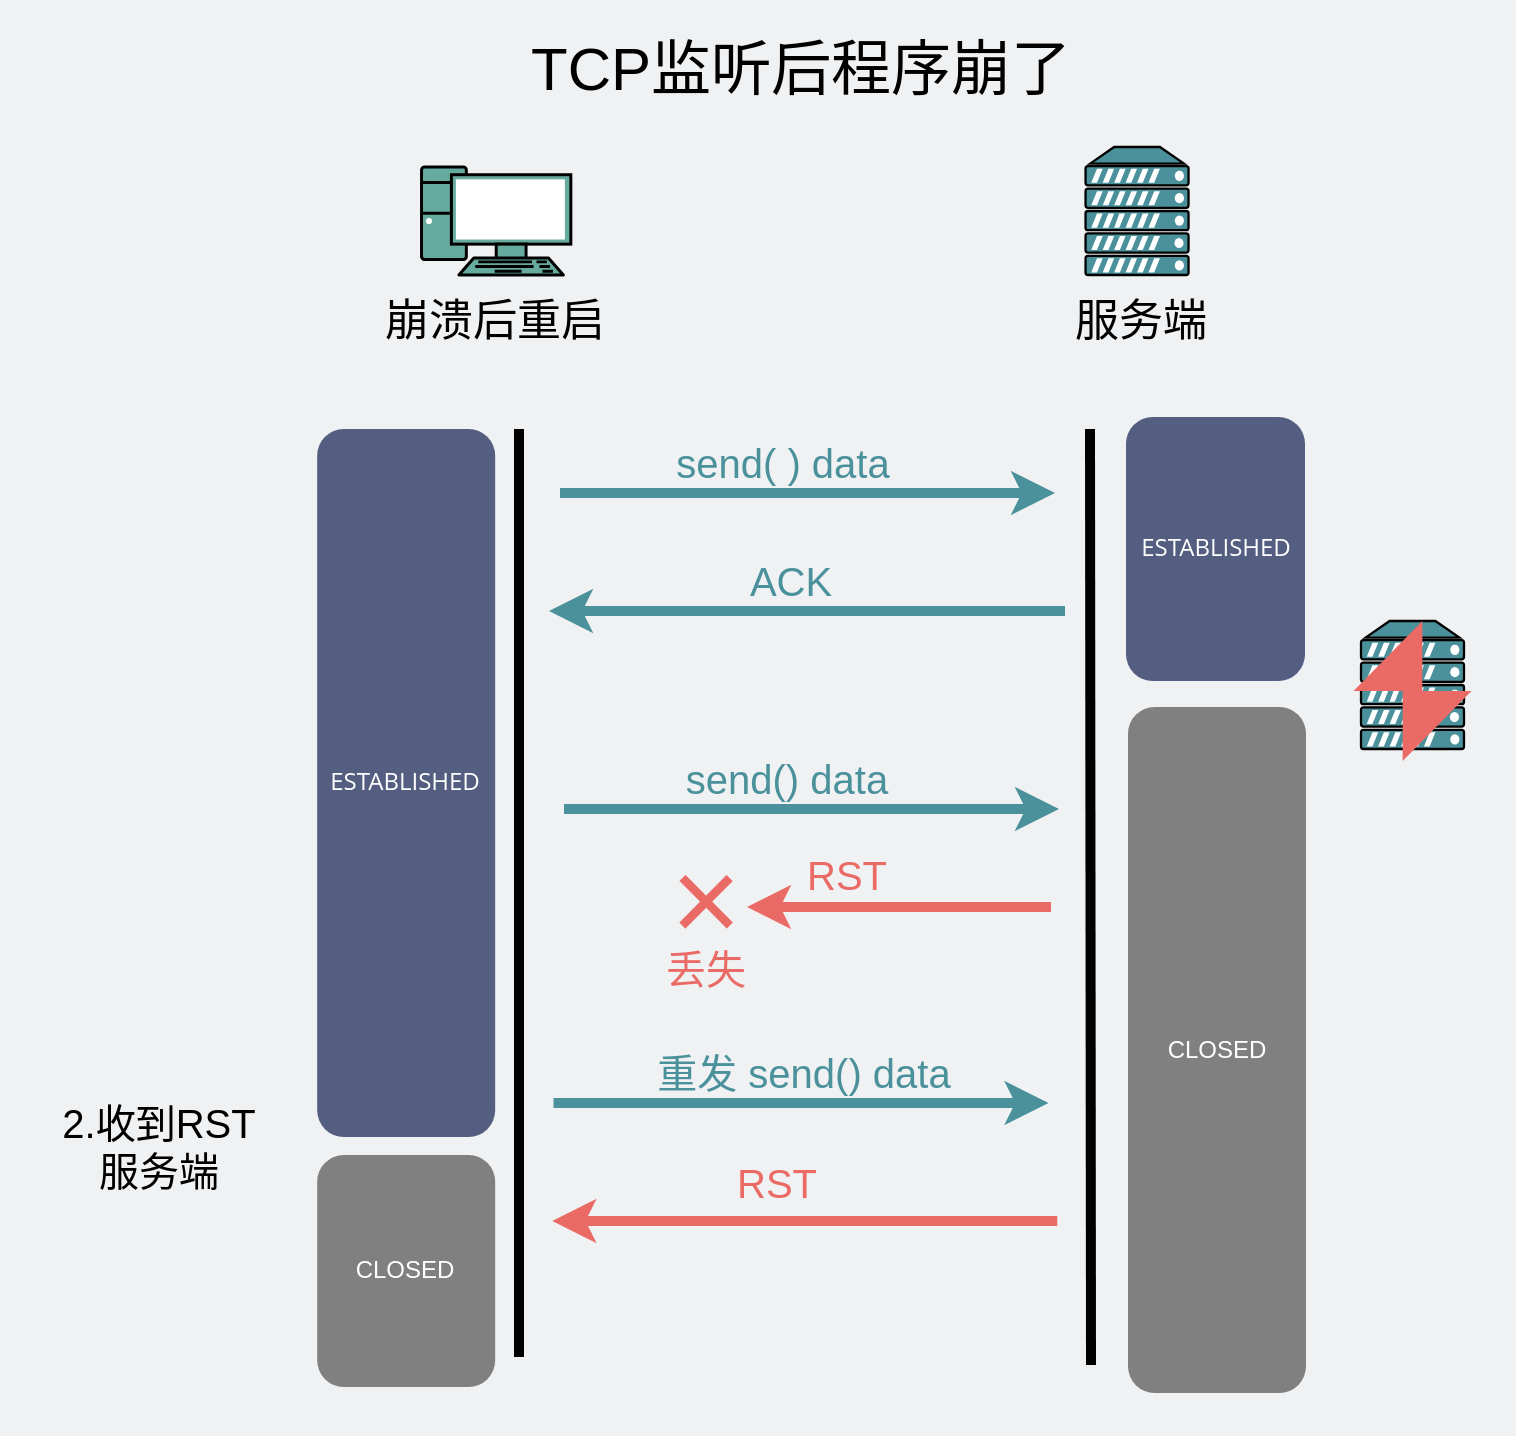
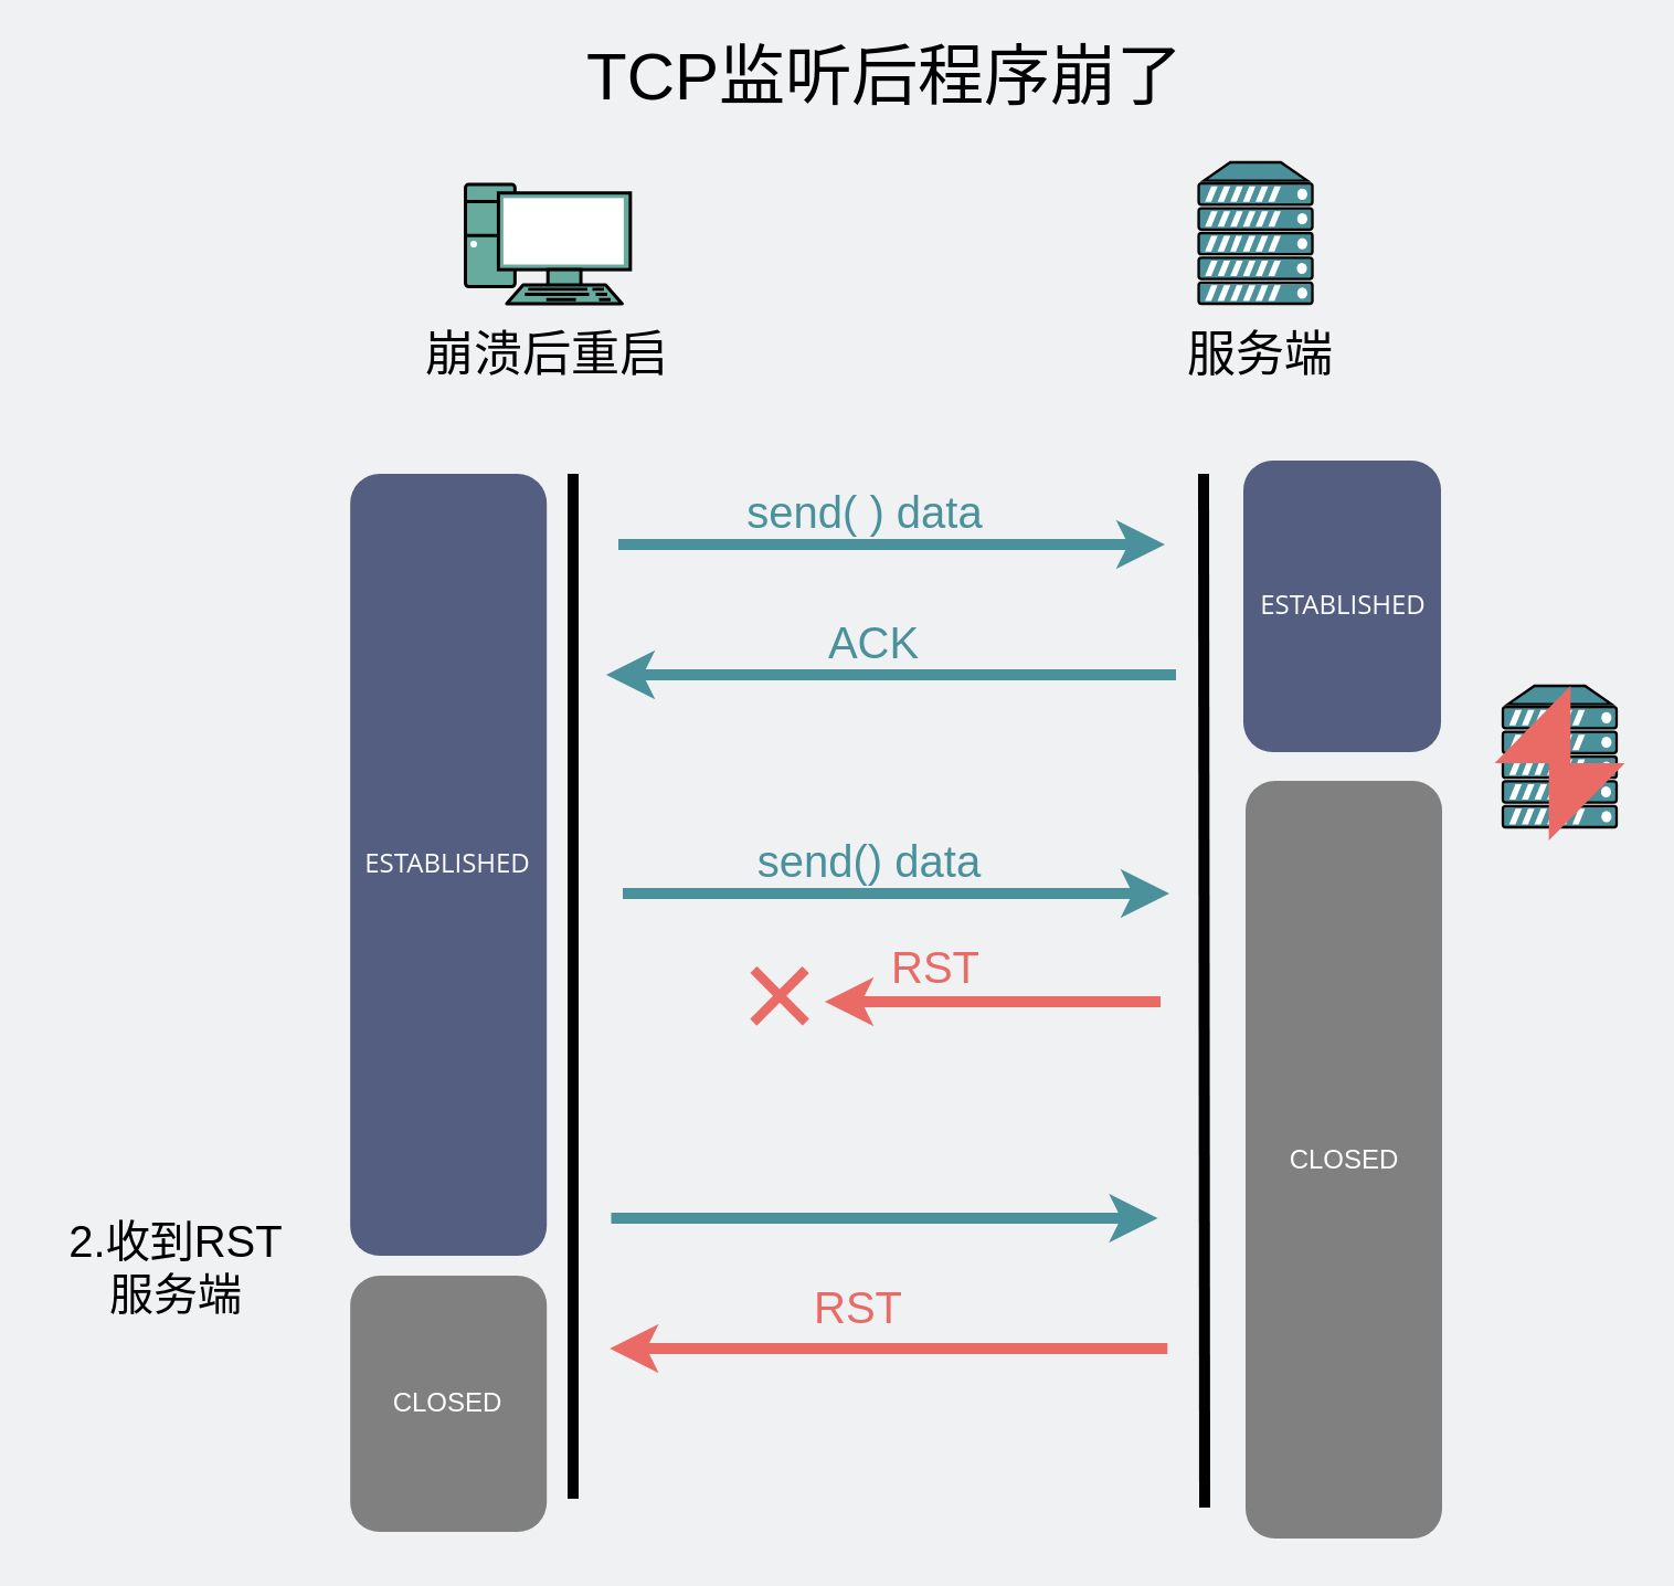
- <mxCell id="25" value="&lt;font style=&quot;font-size: 20px&quot; color=&quot;#ea6b66&quot;&gt;丢失&lt;/font&gt;" style="text;html=1;strokeColor=none;fillColor=none;align=center;verticalAlign=middle;whiteSpace=wrap;rounded=0;" vertex="1" parent="1"><mxGeometry x="323" y="472" width="60" height="24" as="geometry" /></mxCell>
- <mxCell id="27" value="重发 send() data" style="text;html=1;strokeColor=none;fillColor=none;align=center;verticalAlign=middle;whiteSpace=wrap;rounded=0;fontSize=20;fontColor=#4A919B;" vertex="1" parent="1"><mxGeometry x="314.75" y="525" width="174.25" height="21" as="geometry" /></mxCell>
